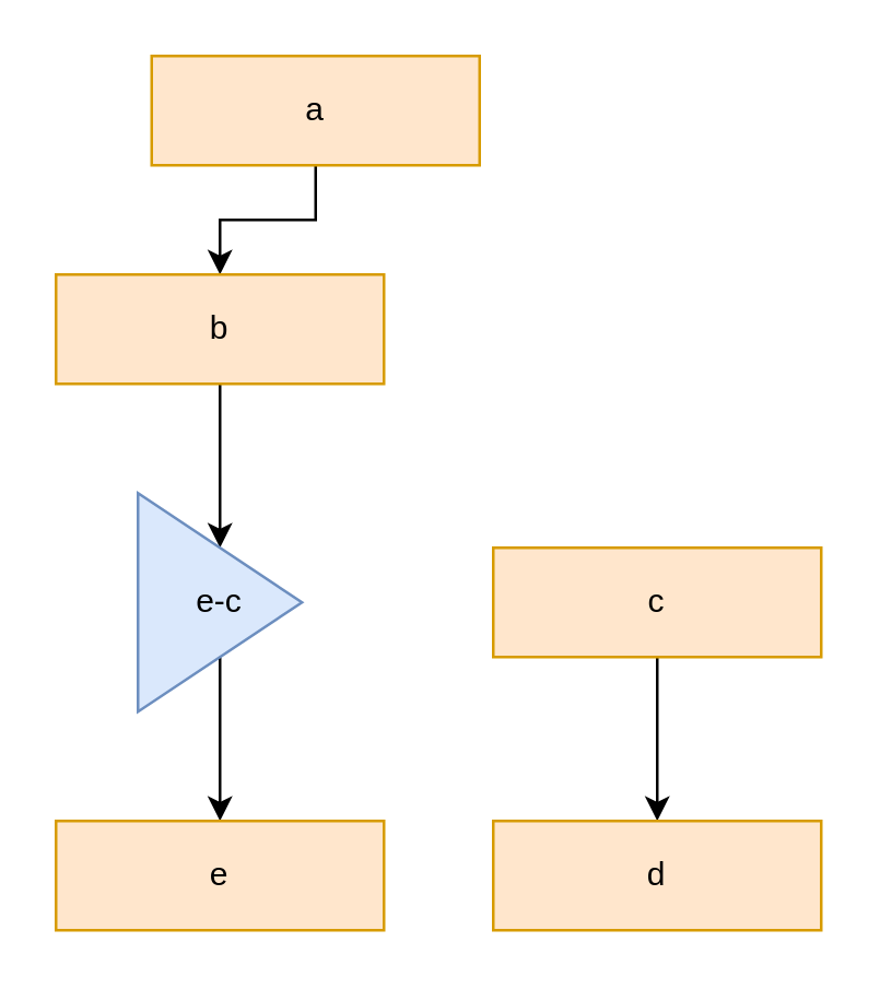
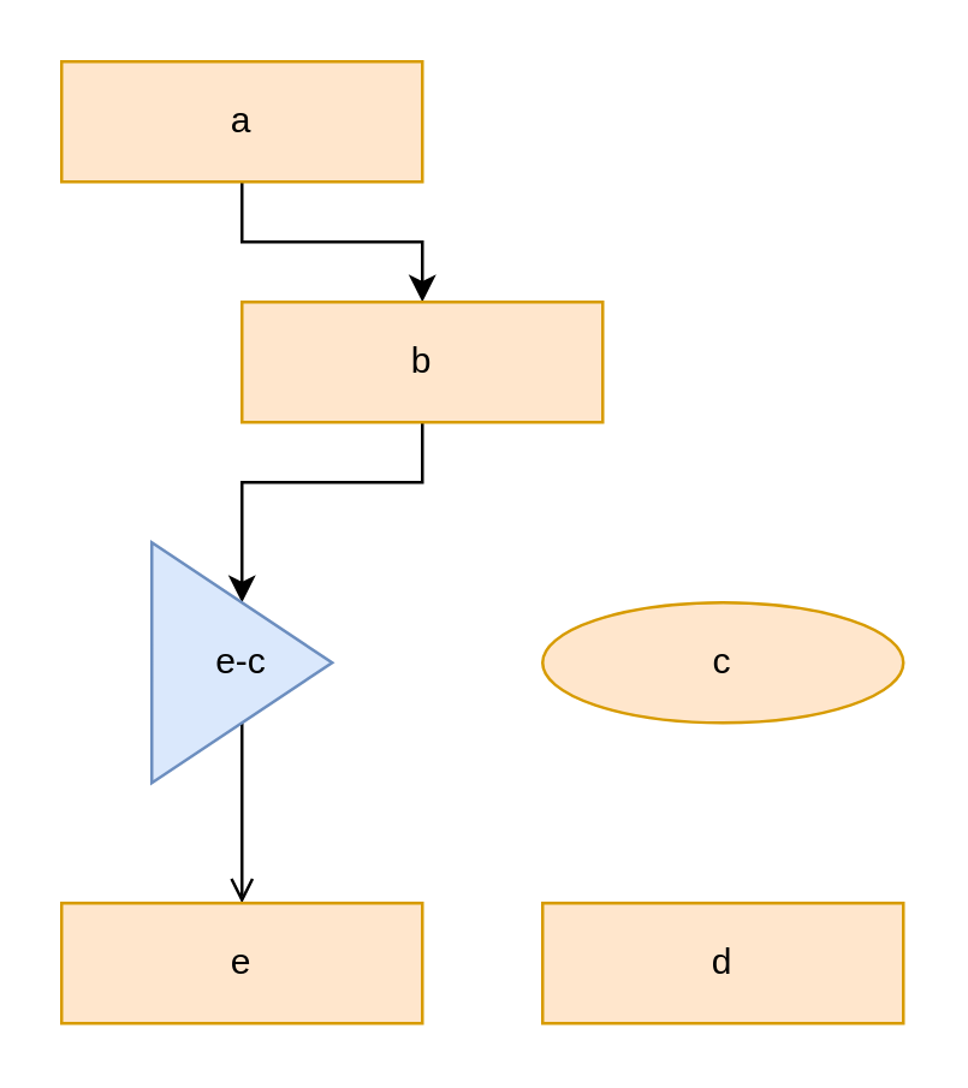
- <mxCell id="3" value="a" style="rounded=0;whiteSpace=wrap;html=1;fillColor=#ffe6cc;strokeColor=#d79b00;" vertex="1" parent="1"><mxGeometry x="55" y="20" width="120" height="40" as="geometry" /></mxCell>
+ <mxCell id="3" value="a" style="rounded=0;whiteSpace=wrap;html=1;fillColor=#ffe6cc;strokeColor=#d79b00;" vertex="1" parent="1"><mxGeometry x="20" y="20" width="120" height="40" as="geometry" /></mxCell>
- <mxCell id="5" value="b" style="rounded=0;whiteSpace=wrap;html=1;fillColor=#ffe6cc;strokeColor=#d79b00;" vertex="1" parent="1"><mxGeometry x="20" y="100" width="120" height="40" as="geometry" /></mxCell>
+ <mxCell id="5" value="b" style="rounded=0;whiteSpace=wrap;html=1;fillColor=#ffe6cc;strokeColor=#d79b00;" vertex="1" parent="1"><mxGeometry x="80" y="100" width="120" height="40" as="geometry" /></mxCell>
- <mxCell id="9" value="c" style="rounded=0;whiteSpace=wrap;html=1;fillColor=#ffe6cc;strokeColor=#d79b00;" vertex="1" parent="1"><mxGeometry x="180" y="200" width="120" height="40" as="geometry" /></mxCell>
+ <mxCell id="9" value="c" style="ellipse;whiteSpace=wrap;html=1;fillColor=#ffe6cc;strokeColor=#d79b00;" vertex="1" parent="1"><mxGeometry x="180" y="200" width="120" height="40" as="geometry" /></mxCell>
- <mxCell id="8" style="edgeStyle=orthogonalEdgeStyle;rounded=0;orthogonalLoop=1;jettySize=auto;html=1;entryX=0.5;entryY=0;entryDx=0;entryDy=0;" edge="1" parent="1" source="9" target="11"><mxGeometry relative="1" as="geometry" /></mxCell>
- <mxCell id="6" style="edgeStyle=orthogonalEdgeStyle;rounded=0;orthogonalLoop=1;jettySize=auto;html=1;entryX=0.5;entryY=0;entryDx=0;entryDy=0;" edge="1" parent="1" source="7" target="10"><mxGeometry relative="1" as="geometry" /></mxCell>
+ <mxCell id="6" style="edgeStyle=orthogonalEdgeStyle;rounded=0;orthogonalLoop=1;jettySize=auto;html=1;entryX=0.5;entryY=0;entryDx=0;entryDy=0;endArrow=open;" edge="1" parent="1" source="7" target="10"><mxGeometry relative="1" as="geometry" /></mxCell>
